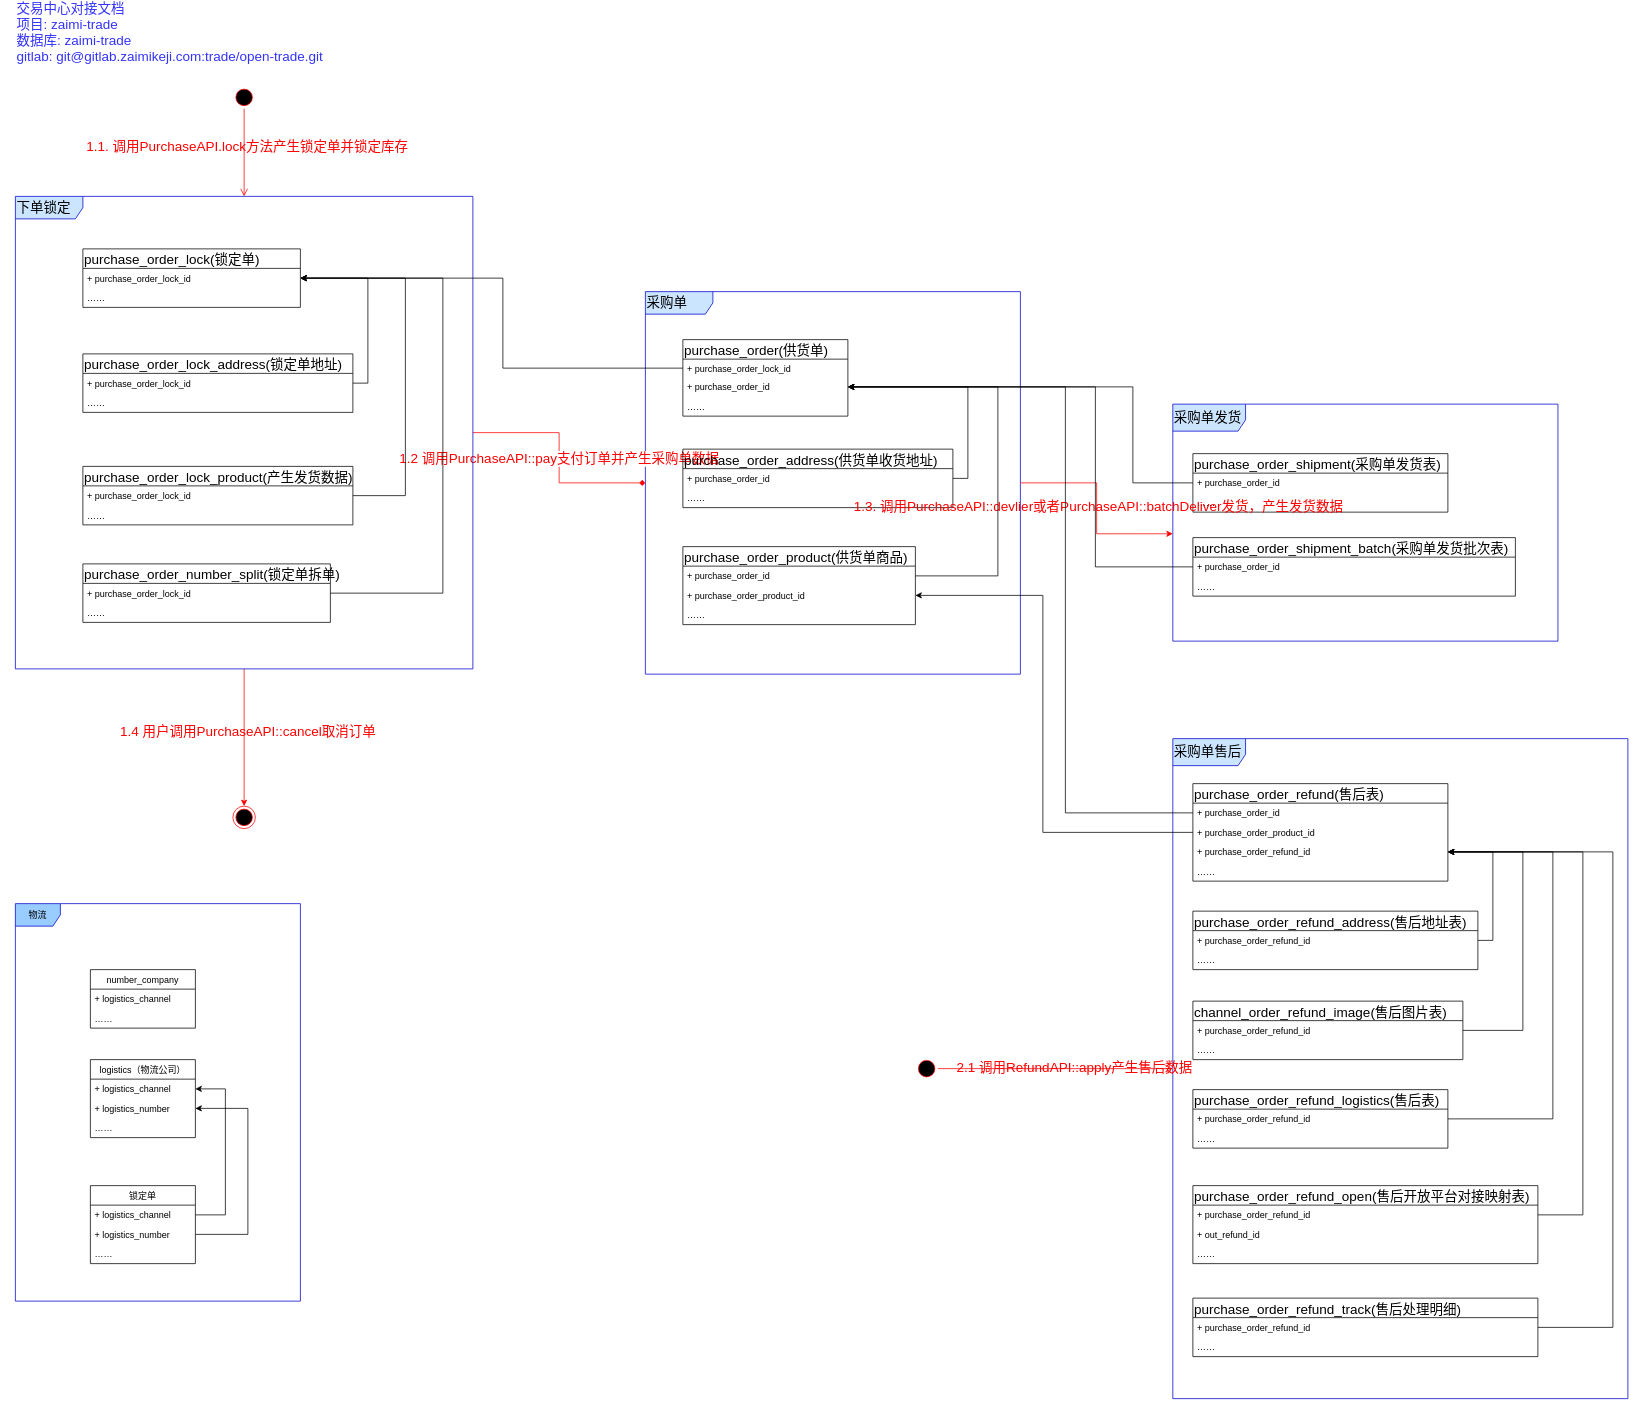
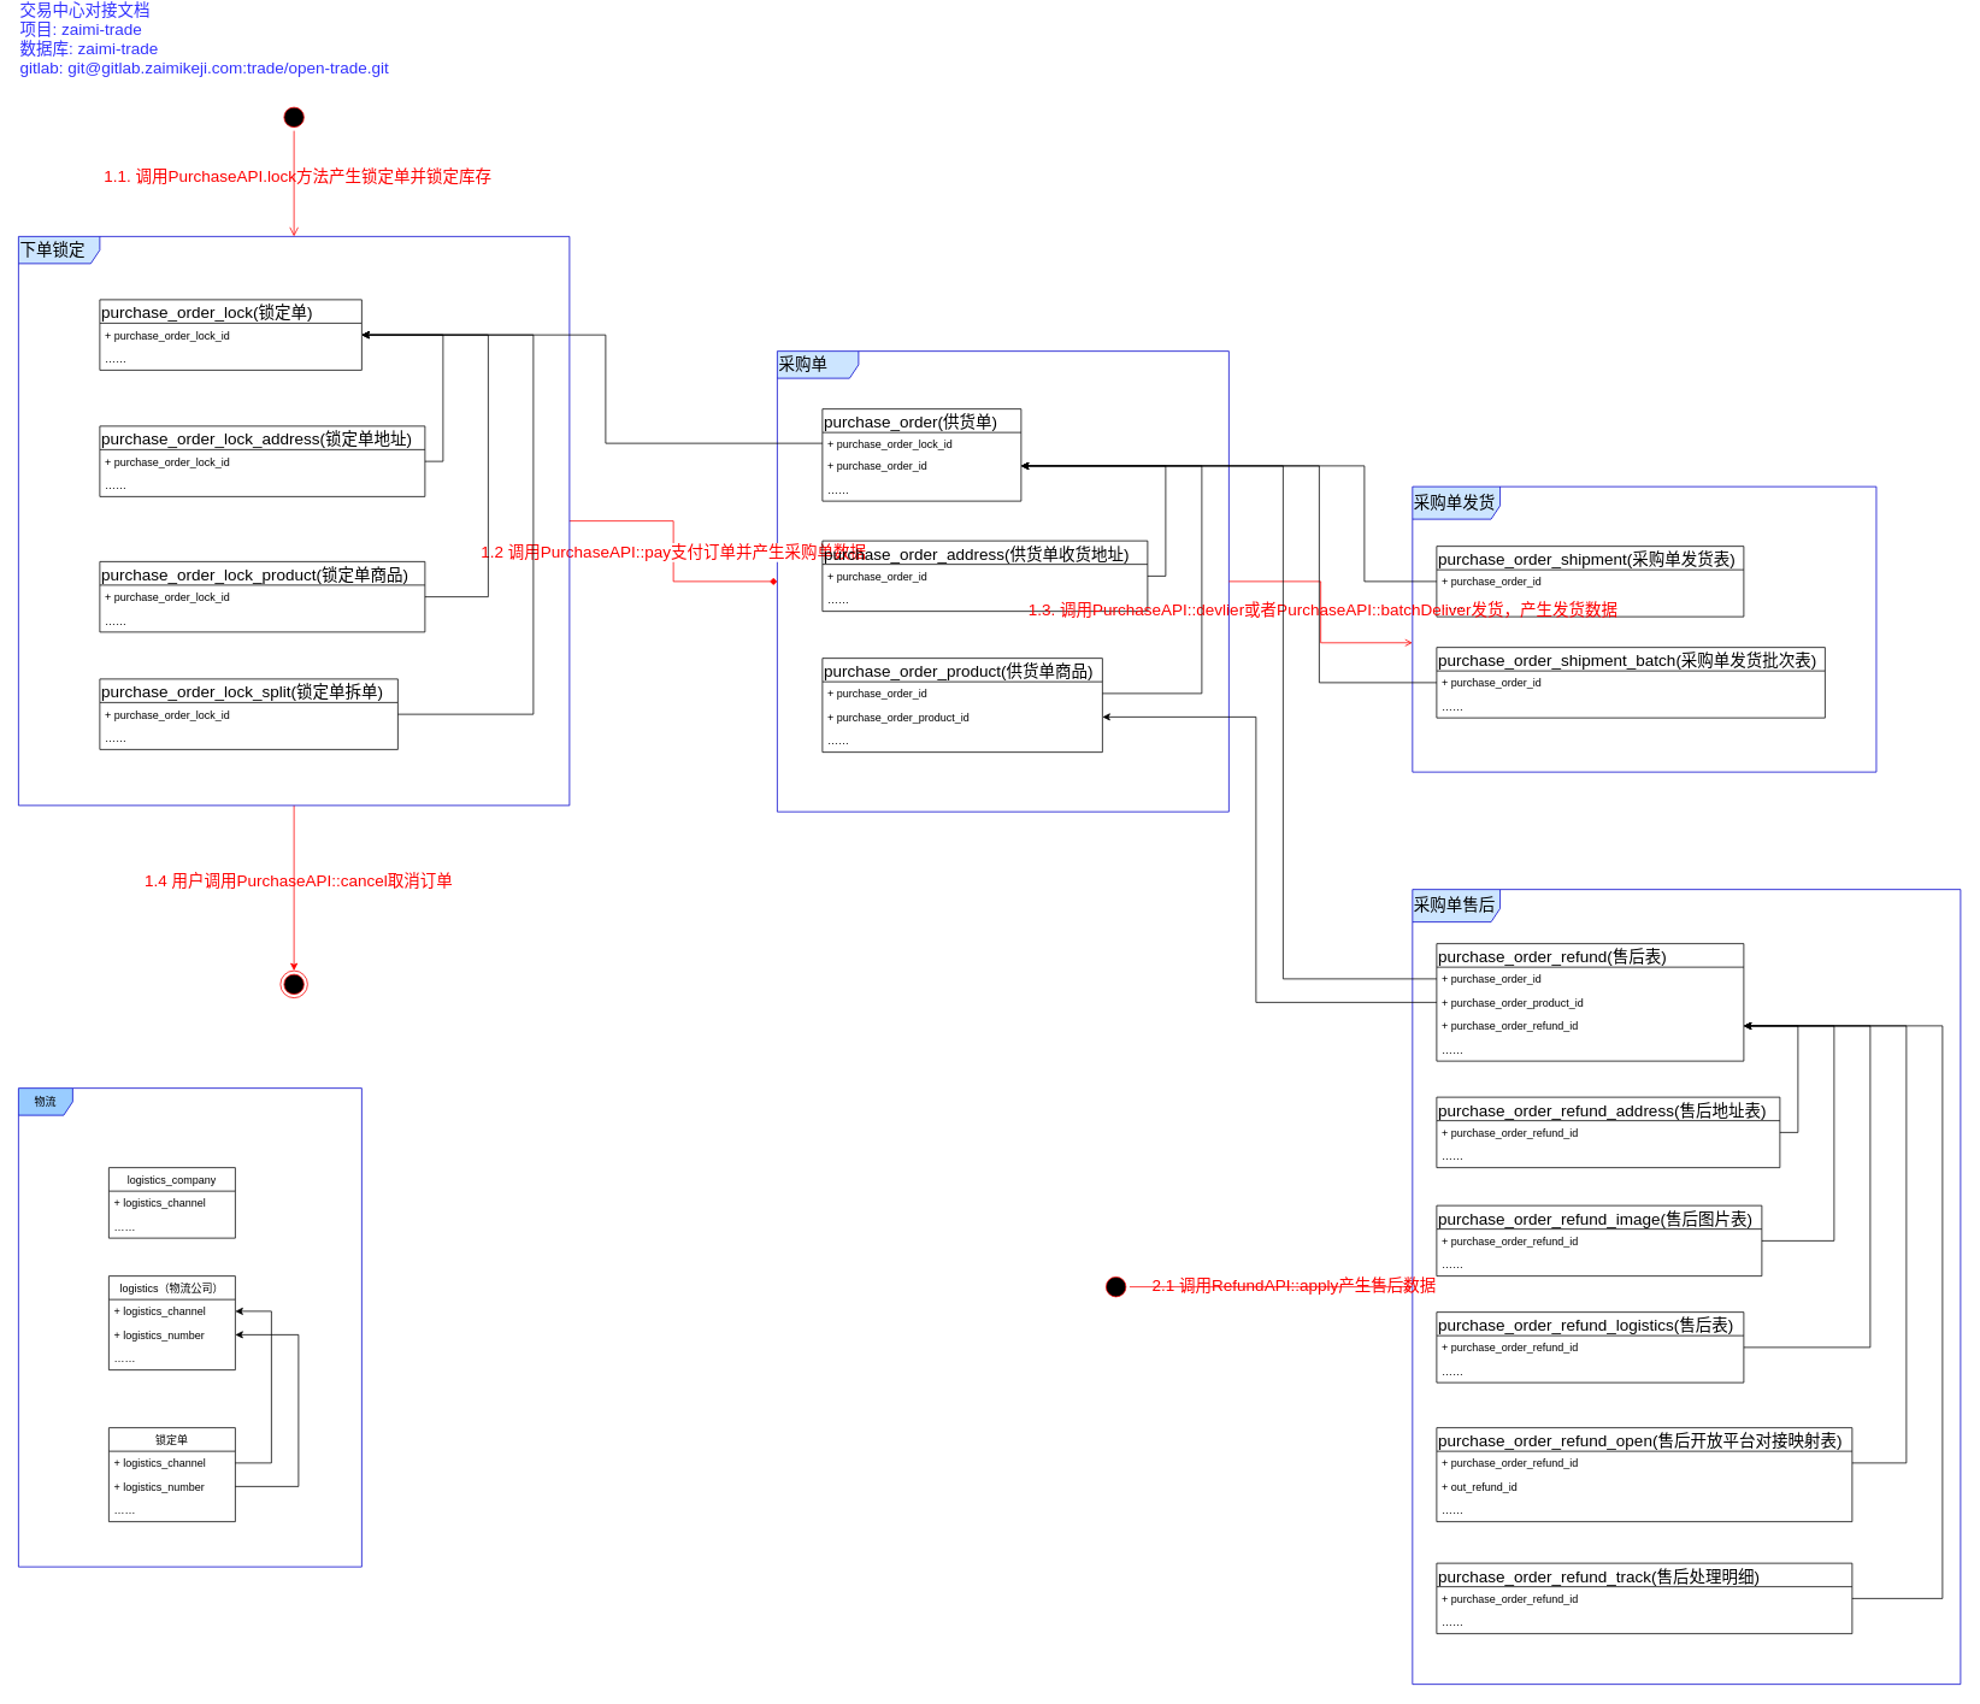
- <mxCell id="32" value="purchase_order_lock_product(产生发货数据)" style="swimlane;fontStyle=0;childLayout=stackLayout;horizontal=1;startSize=26;fillColor=none;horizontalStack=0;resizeParent=1;resizeParentMax=0;resizeLast=0;collapsible=1;marginBottom=0;fontSize=18;fontColor=#000000;align=left;" parent="1" vertex="1"><mxGeometry x="110" y="597" width="360" height="78" as="geometry" /></mxCell>
+ <mxCell id="32" value="purchase_order_lock_product(锁定单商品)" style="swimlane;fontStyle=0;childLayout=stackLayout;horizontal=1;startSize=26;fillColor=none;horizontalStack=0;resizeParent=1;resizeParentMax=0;resizeLast=0;collapsible=1;marginBottom=0;fontSize=18;fontColor=#000000;align=left;" parent="1" vertex="1"><mxGeometry x="110" y="597" width="360" height="78" as="geometry" /></mxCell>
- <mxCell id="62" style="edgeStyle=orthogonalEdgeStyle;rounded=0;orthogonalLoop=1;jettySize=auto;html=1;entryX=0;entryY=0.547;entryDx=0;entryDy=0;entryPerimeter=0;fontSize=18;fontColor=#FF0000;strokeColor=#FF0000;" parent="1" source="5" target="3" edge="1"><mxGeometry relative="1" as="geometry" /></mxCell>
+ <mxCell id="62" style="edgeStyle=orthogonalEdgeStyle;rounded=0;orthogonalLoop=1;jettySize=auto;html=1;entryX=0;entryY=0.547;entryDx=0;entryDy=0;entryPerimeter=0;fontSize=18;fontColor=#FF0000;strokeColor=#FF0000;endArrow=open;" parent="1" source="5" target="3" edge="1"><mxGeometry relative="1" as="geometry" /></mxCell>
- <mxCell id="19" value="purchase_order_number_split(锁定单拆单)" style="swimlane;fontStyle=0;childLayout=stackLayout;horizontal=1;startSize=26;fillColor=none;horizontalStack=0;resizeParent=1;resizeParentMax=0;resizeLast=0;collapsible=1;marginBottom=0;fontSize=18;fontColor=#000000;align=left;" parent="1" vertex="1"><mxGeometry x="110" y="727" width="330" height="78" as="geometry" /></mxCell>
+ <mxCell id="19" value="purchase_order_lock_split(锁定单拆单)" style="swimlane;fontStyle=0;childLayout=stackLayout;horizontal=1;startSize=26;fillColor=none;horizontalStack=0;resizeParent=1;resizeParentMax=0;resizeLast=0;collapsible=1;marginBottom=0;fontSize=18;fontColor=#000000;align=left;" parent="1" vertex="1"><mxGeometry x="110" y="727" width="330" height="78" as="geometry" /></mxCell>
- <mxCell id="86" value="number_company" style="swimlane;fontStyle=0;childLayout=stackLayout;horizontal=1;startSize=26;fillColor=none;horizontalStack=0;resizeParent=1;resizeParentMax=0;resizeLast=0;collapsible=1;marginBottom=0;" vertex="1" parent="1"><mxGeometry x="120" y="1268" width="140" height="78" as="geometry" /></mxCell>
+ <mxCell id="86" value="logistics_company" style="swimlane;fontStyle=0;childLayout=stackLayout;horizontal=1;startSize=26;fillColor=none;horizontalStack=0;resizeParent=1;resizeParentMax=0;resizeLast=0;collapsible=1;marginBottom=0;" vertex="1" parent="1"><mxGeometry x="120" y="1268" width="140" height="78" as="geometry" /></mxCell>
- <mxCell id="49" value="channel_order_refund_image(售后图片表)" style="swimlane;fontStyle=0;childLayout=stackLayout;horizontal=1;startSize=26;fillColor=none;horizontalStack=0;resizeParent=1;resizeParentMax=0;resizeLast=0;collapsible=1;marginBottom=0;fontSize=18;align=left;" parent="1" vertex="1"><mxGeometry x="1590" y="1310" width="360" height="78" as="geometry" /></mxCell>
+ <mxCell id="49" value="purchase_order_refund_image(售后图片表)" style="swimlane;fontStyle=0;childLayout=stackLayout;horizontal=1;startSize=26;fillColor=none;horizontalStack=0;resizeParent=1;resizeParentMax=0;resizeLast=0;collapsible=1;marginBottom=0;fontSize=18;align=left;" parent="1" vertex="1"><mxGeometry x="1590" y="1310" width="360" height="78" as="geometry" /></mxCell>
